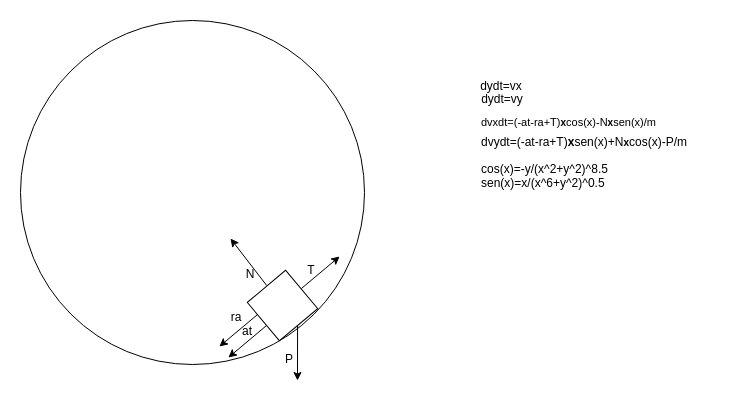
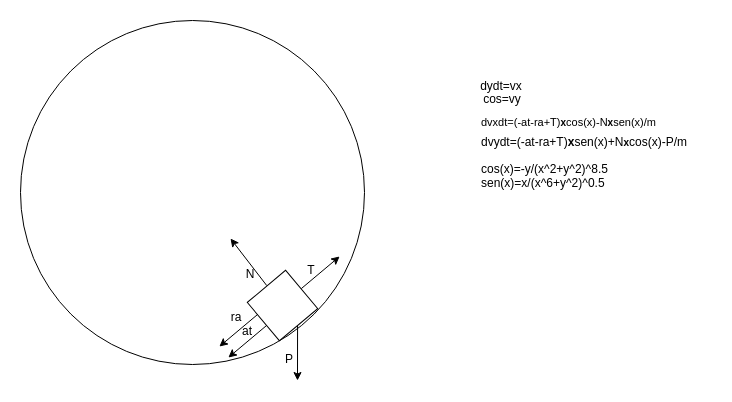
- <mxCell id="12" value="dydt=vy" style="text;html=1;strokeColor=none;fillColor=none;align=center;verticalAlign=middle;whiteSpace=wrap;rounded=0;" parent="1" vertex="1"><mxGeometry x="482" y="89" width="40" height="20" as="geometry" /></mxCell>
+ <mxCell id="12" value="cos=vy" style="text;html=1;strokeColor=none;fillColor=none;align=center;verticalAlign=middle;whiteSpace=wrap;rounded=0;" parent="1" vertex="1"><mxGeometry x="482" y="89" width="40" height="20" as="geometry" /></mxCell>
